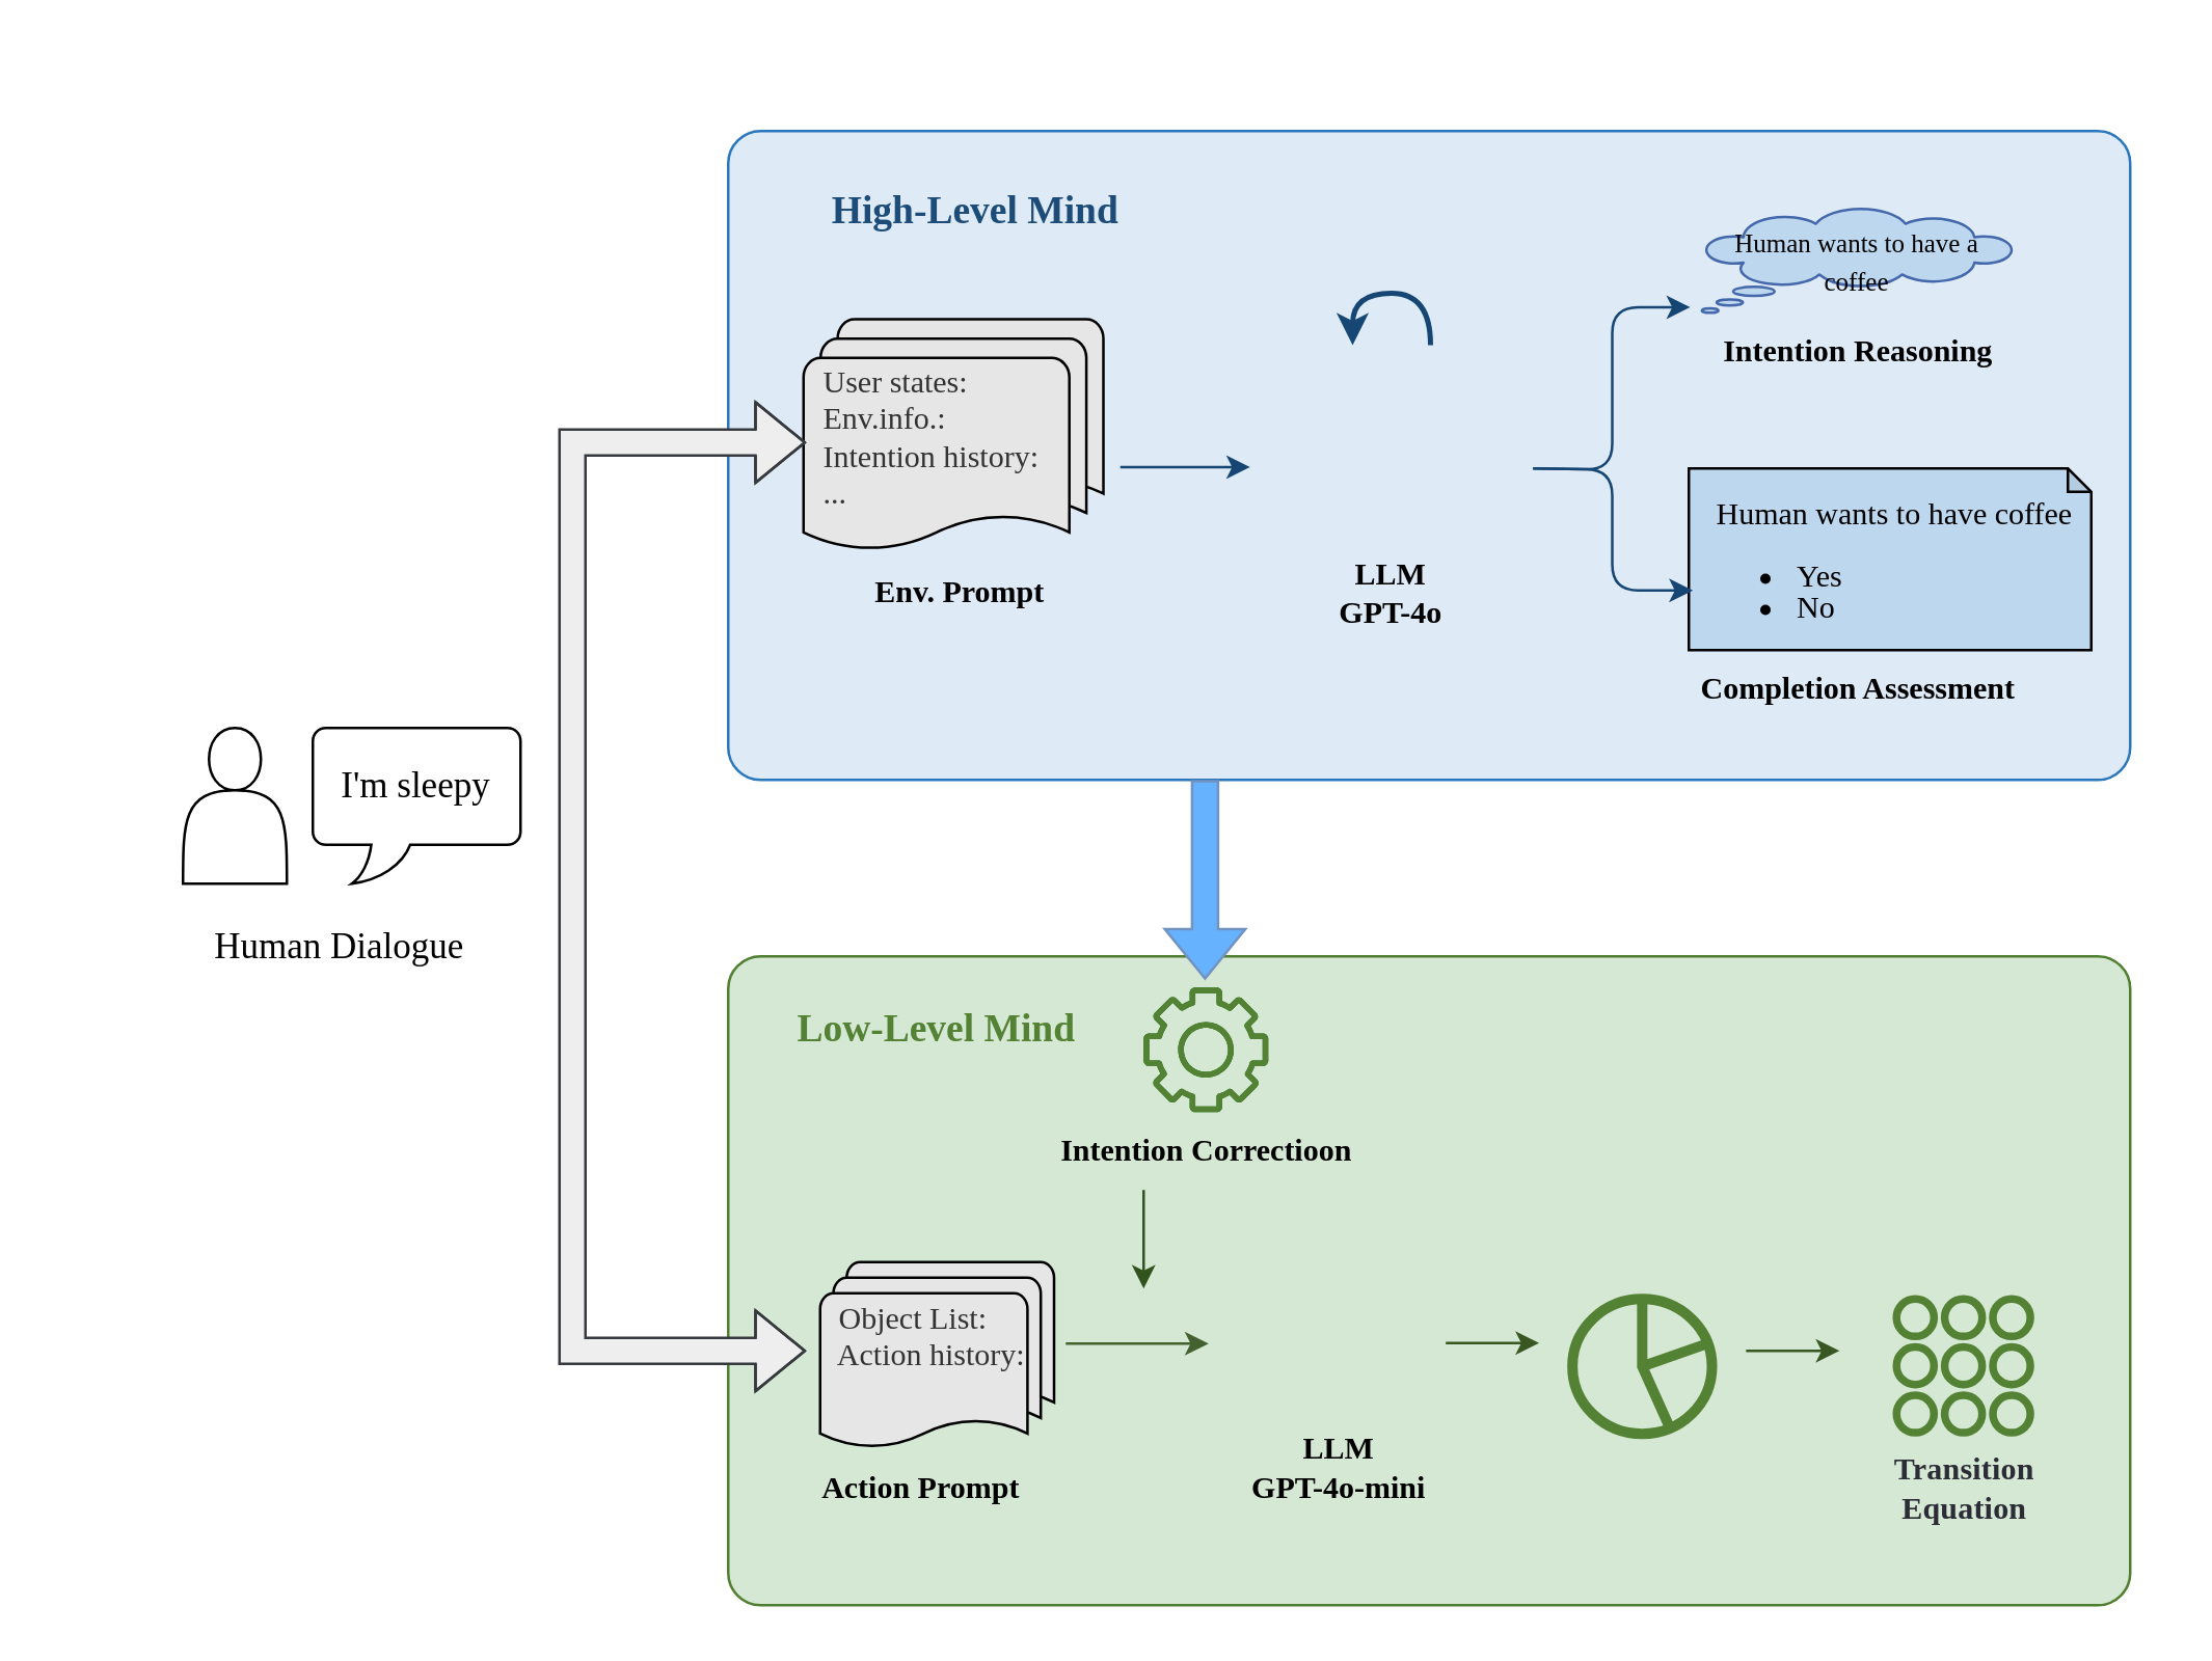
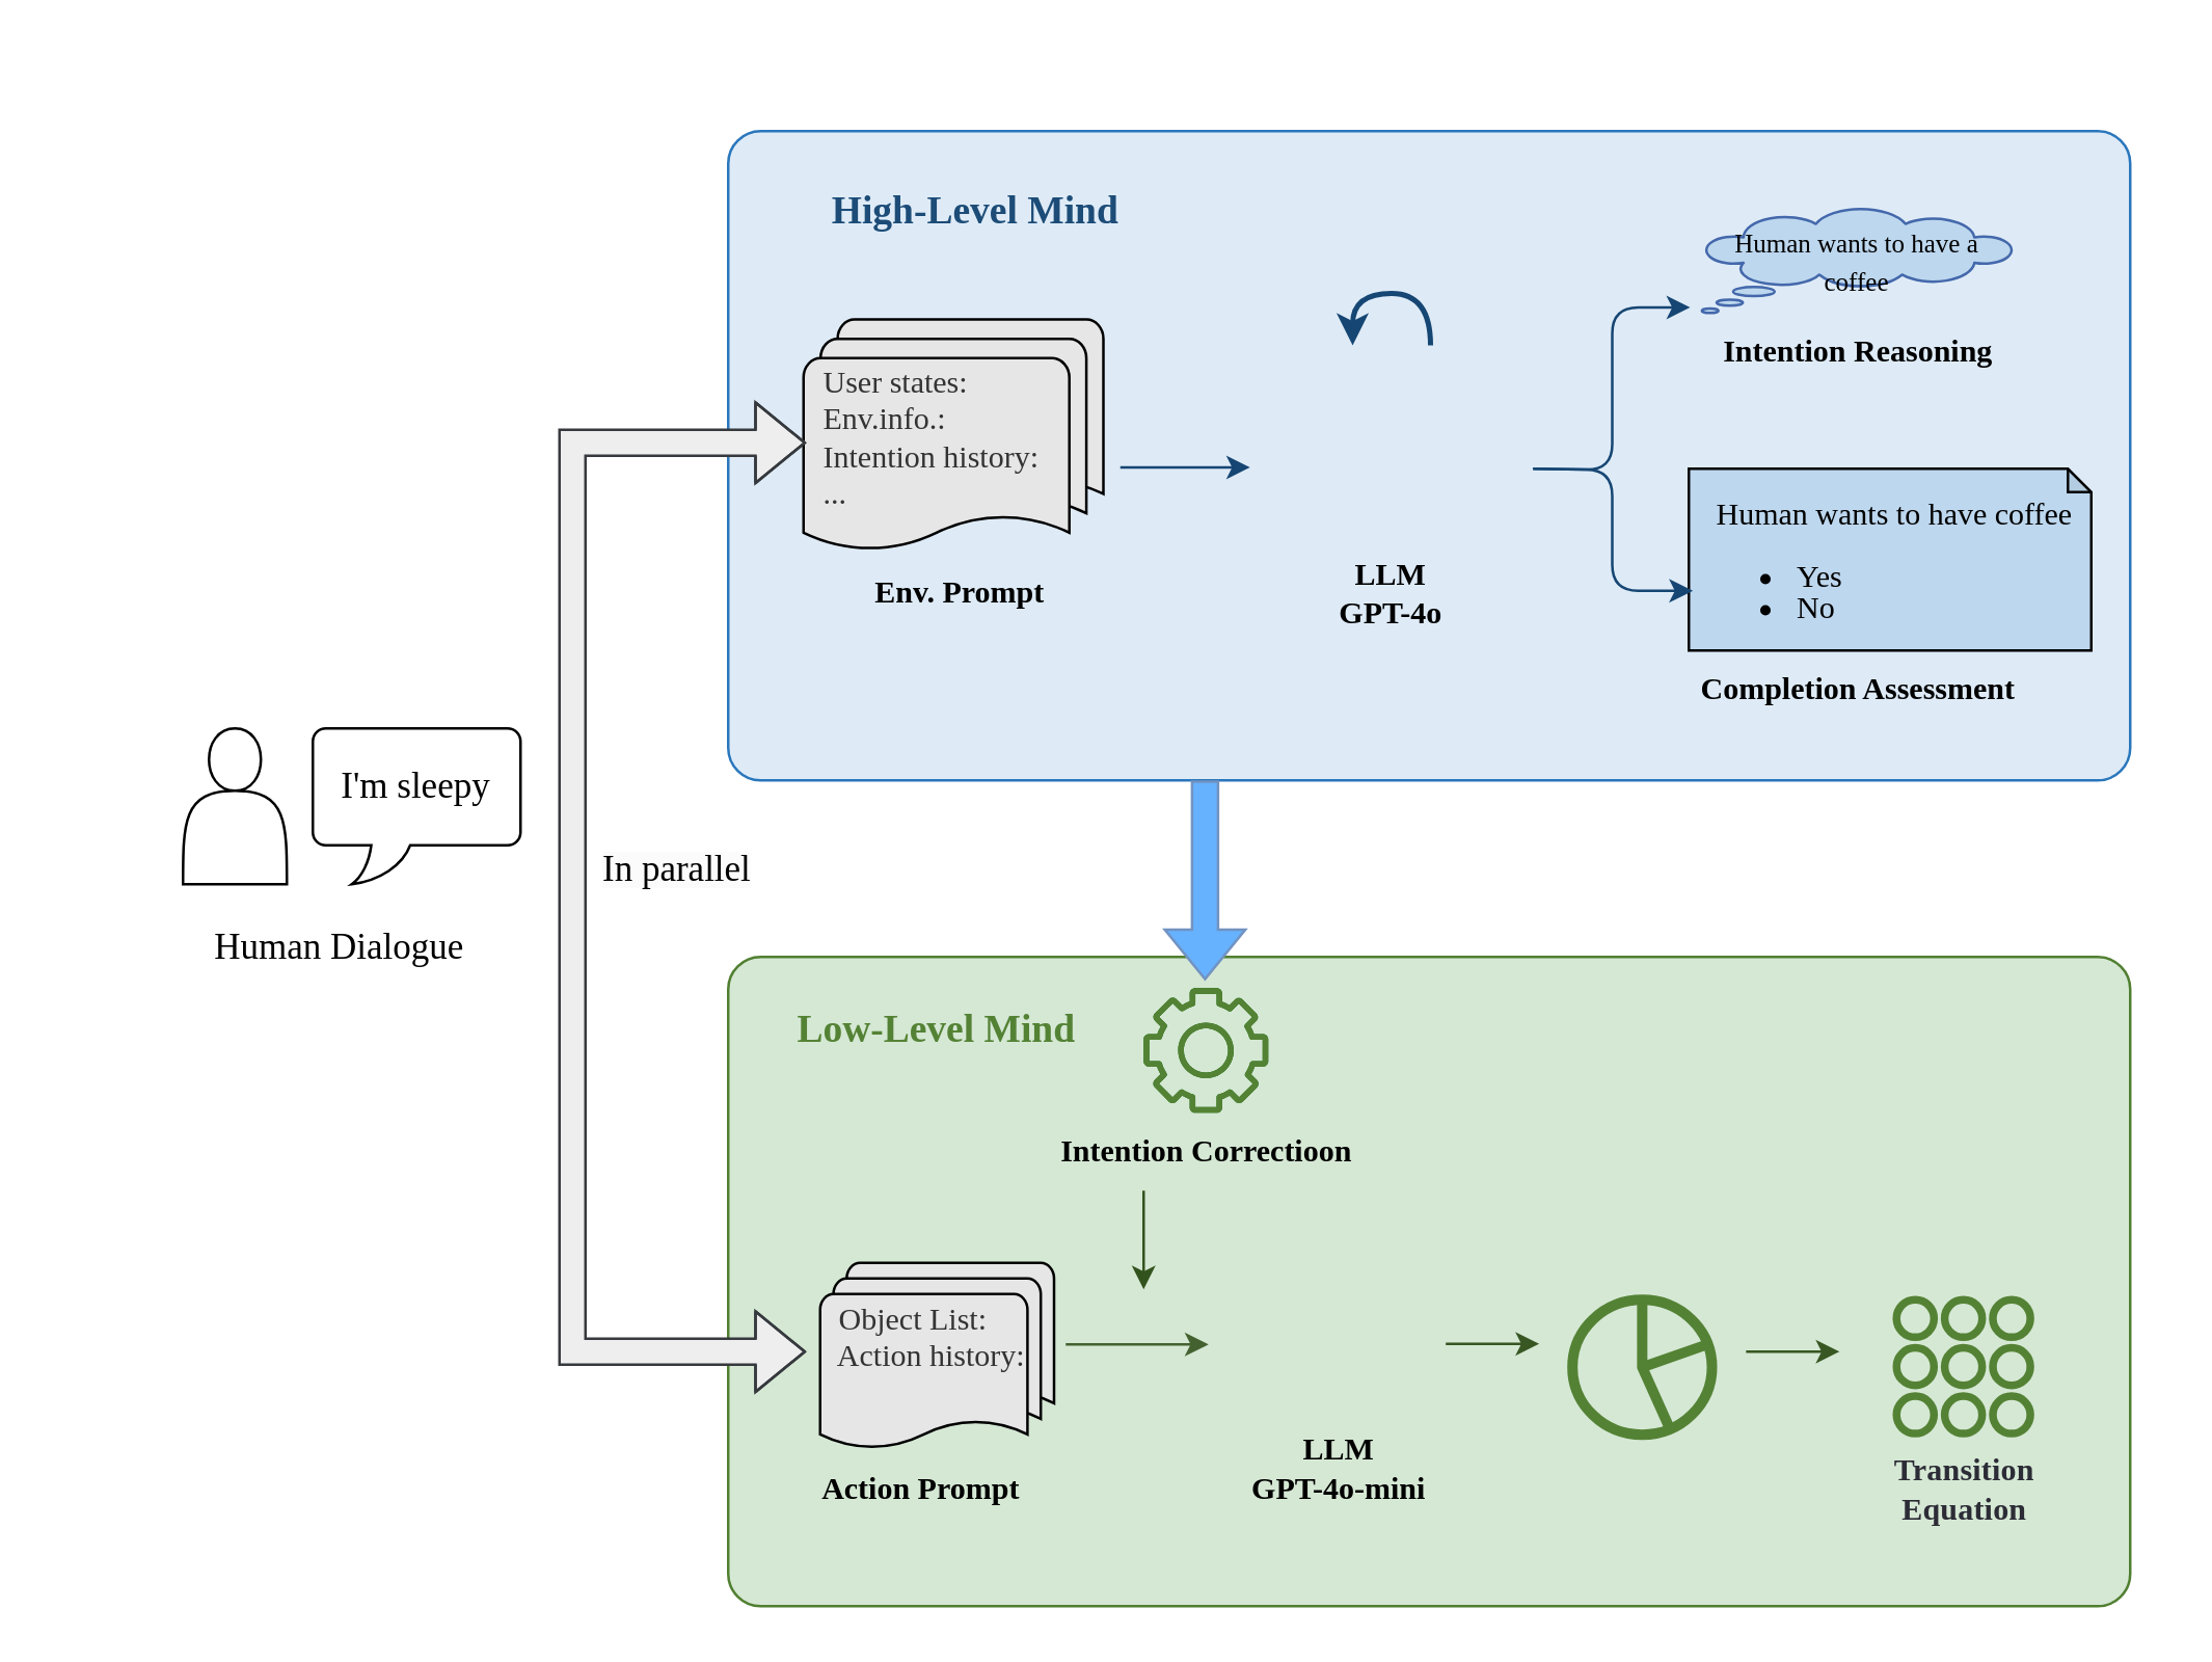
+ <mxCell id="41" value="&lt;span style=&quot;color: rgb(0, 0, 0); font-style: normal; font-variant-ligatures: normal; font-variant-caps: normal; font-weight: 400; letter-spacing: normal; orphans: 2; text-align: center; text-indent: 0px; text-transform: none; widows: 2; word-spacing: 0px; -webkit-text-stroke-width: 0px; white-space: nowrap; background-color: rgb(251, 251, 251); text-decoration-thickness: initial; text-decoration-style: initial; text-decoration-color: initial; float: none; display: inline !important;&quot;&gt;&lt;font face=&quot;Times New Roman&quot; style=&quot;font-size: 14px;&quot;&gt;In parallel&lt;/font&gt;&lt;/span&gt;" style="text;whiteSpace=wrap;html=1;" parent="1" vertex="1"><mxGeometry x="230" y="320" width="120" height="40" as="geometry" /></mxCell>
